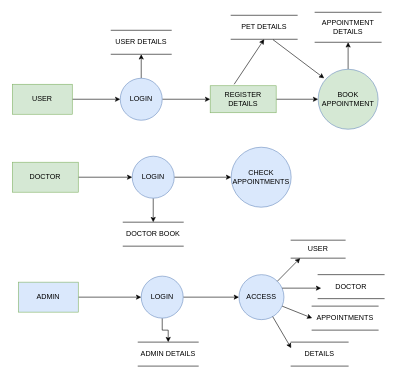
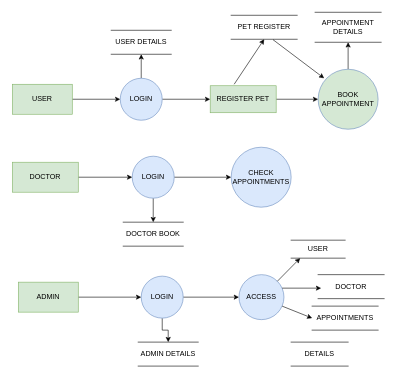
- <mxCell id="12" value="PET DETAILS" style="shape=partialRectangle;whiteSpace=wrap;html=1;left=0;right=0;fillColor=none;" vertex="1" parent="1"><mxGeometry x="385" y="25" width="110" height="40" as="geometry" /></mxCell>
+ <mxCell id="12" value="PET REGISTER" style="shape=partialRectangle;whiteSpace=wrap;html=1;left=0;right=0;fillColor=none;" vertex="1" parent="1"><mxGeometry x="385" y="25" width="110" height="40" as="geometry" /></mxCell>
- <mxCell id="8" value="REGISTER DETAILS" style="rounded=0;whiteSpace=wrap;html=1;fillColor=#d5e8d4;strokeColor=#82b366;" vertex="1" parent="1"><mxGeometry x="350" y="142.5" width="110" height="45" as="geometry" /></mxCell>
+ <mxCell id="8" value="REGISTER PET" style="rounded=0;whiteSpace=wrap;html=1;fillColor=#d5e8d4;strokeColor=#82b366;" vertex="1" parent="1"><mxGeometry x="350" y="142.5" width="110" height="45" as="geometry" /></mxCell>
- <mxCell id="22" value="ADMIN" style="rounded=0;whiteSpace=wrap;html=1;fillColor=#dae8fc;strokeColor=#82b366;" vertex="1" parent="1"><mxGeometry x="30" y="470" width="100" height="50" as="geometry" /></mxCell>
+ <mxCell id="22" value="ADMIN" style="rounded=0;whiteSpace=wrap;html=1;fillColor=#d5e8d4;strokeColor=#82b366;" vertex="1" parent="1"><mxGeometry x="30" y="470" width="100" height="50" as="geometry" /></mxCell>
- <mxCell id="34" value="" style="endArrow=classic;html=1;rounded=0;entryX=0;entryY=0.25;entryDx=0;entryDy=0;" edge="1" parent="1" source="27" target="30"><mxGeometry width="50" height="50" relative="1" as="geometry"><mxPoint x="440" y="540" as="sourcePoint" /><mxPoint x="490" y="490" as="targetPoint" /></mxGeometry></mxCell>
